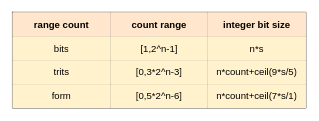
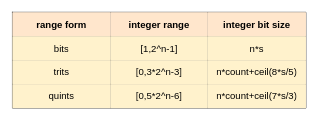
- <mxCell id="4" value="range count" style="shape=partialRectangle;html=1;whiteSpace=wrap;connectable=0;strokeColor=#d79b00;overflow=hidden;fillColor=#ffe6cc;top=0;left=0;bottom=0;right=0;pointerEvents=1;fontSize=16;fontStyle=1" vertex="1" parent="3"><mxGeometry width="164" height="40" as="geometry"><mxRectangle width="164" height="40" as="alternateBounds" /></mxGeometry></mxCell>
+ <mxCell id="4" value="range form" style="shape=partialRectangle;html=1;whiteSpace=wrap;connectable=0;strokeColor=#d79b00;overflow=hidden;fillColor=#ffe6cc;top=0;left=0;bottom=0;right=0;pointerEvents=1;fontSize=16;fontStyle=1" vertex="1" parent="3"><mxGeometry width="164" height="40" as="geometry"><mxRectangle width="164" height="40" as="alternateBounds" /></mxGeometry></mxCell>
- <mxCell id="5" value="count range" style="shape=partialRectangle;html=1;whiteSpace=wrap;connectable=0;strokeColor=#d79b00;overflow=hidden;fillColor=#ffe6cc;top=0;left=0;bottom=0;right=0;pointerEvents=1;fontSize=16;fontStyle=1" vertex="1" parent="3"><mxGeometry x="164" width="162" height="40" as="geometry"><mxRectangle width="162" height="40" as="alternateBounds" /></mxGeometry></mxCell>
+ <mxCell id="5" value="integer range" style="shape=partialRectangle;html=1;whiteSpace=wrap;connectable=0;strokeColor=#d79b00;overflow=hidden;fillColor=#ffe6cc;top=0;left=0;bottom=0;right=0;pointerEvents=1;fontSize=16;fontStyle=1" vertex="1" parent="3"><mxGeometry x="164" width="162" height="40" as="geometry"><mxRectangle width="162" height="40" as="alternateBounds" /></mxGeometry></mxCell>
- <mxCell id="14" value="n*count+ceil(9*s/5)" style="shape=partialRectangle;html=1;whiteSpace=wrap;connectable=0;strokeColor=#d6b656;overflow=hidden;fillColor=#fff2cc;top=0;left=0;bottom=0;right=0;pointerEvents=1;fontSize=16;" vertex="1" parent="11"><mxGeometry x="326" width="164" height="40" as="geometry"><mxRectangle width="164" height="40" as="alternateBounds" /></mxGeometry></mxCell>
+ <mxCell id="14" value="n*count+ceil(8*s/5)" style="shape=partialRectangle;html=1;whiteSpace=wrap;connectable=0;strokeColor=#d6b656;overflow=hidden;fillColor=#fff2cc;top=0;left=0;bottom=0;right=0;pointerEvents=1;fontSize=16;" vertex="1" parent="11"><mxGeometry x="326" width="164" height="40" as="geometry"><mxRectangle width="164" height="40" as="alternateBounds" /></mxGeometry></mxCell>
- <mxCell id="16" value="form" style="shape=partialRectangle;html=1;whiteSpace=wrap;connectable=0;strokeColor=#d6b656;overflow=hidden;fillColor=#fff2cc;top=0;left=0;bottom=0;right=0;pointerEvents=1;fontSize=16;" vertex="1" parent="15"><mxGeometry width="164" height="40" as="geometry"><mxRectangle width="164" height="40" as="alternateBounds" /></mxGeometry></mxCell>
+ <mxCell id="16" value="quints" style="shape=partialRectangle;html=1;whiteSpace=wrap;connectable=0;strokeColor=#d6b656;overflow=hidden;fillColor=#fff2cc;top=0;left=0;bottom=0;right=0;pointerEvents=1;fontSize=16;" vertex="1" parent="15"><mxGeometry width="164" height="40" as="geometry"><mxRectangle width="164" height="40" as="alternateBounds" /></mxGeometry></mxCell>
- <mxCell id="18" value="n*count+ceil(7*s/1)" style="shape=partialRectangle;html=1;whiteSpace=wrap;connectable=0;strokeColor=#d6b656;overflow=hidden;fillColor=#fff2cc;top=0;left=0;bottom=0;right=0;pointerEvents=1;fontSize=16;" vertex="1" parent="15"><mxGeometry x="326" width="164" height="40" as="geometry"><mxRectangle width="164" height="40" as="alternateBounds" /></mxGeometry></mxCell>
+ <mxCell id="18" value="n*count+ceil(7*s/3)" style="shape=partialRectangle;html=1;whiteSpace=wrap;connectable=0;strokeColor=#d6b656;overflow=hidden;fillColor=#fff2cc;top=0;left=0;bottom=0;right=0;pointerEvents=1;fontSize=16;" vertex="1" parent="15"><mxGeometry x="326" width="164" height="40" as="geometry"><mxRectangle width="164" height="40" as="alternateBounds" /></mxGeometry></mxCell>
